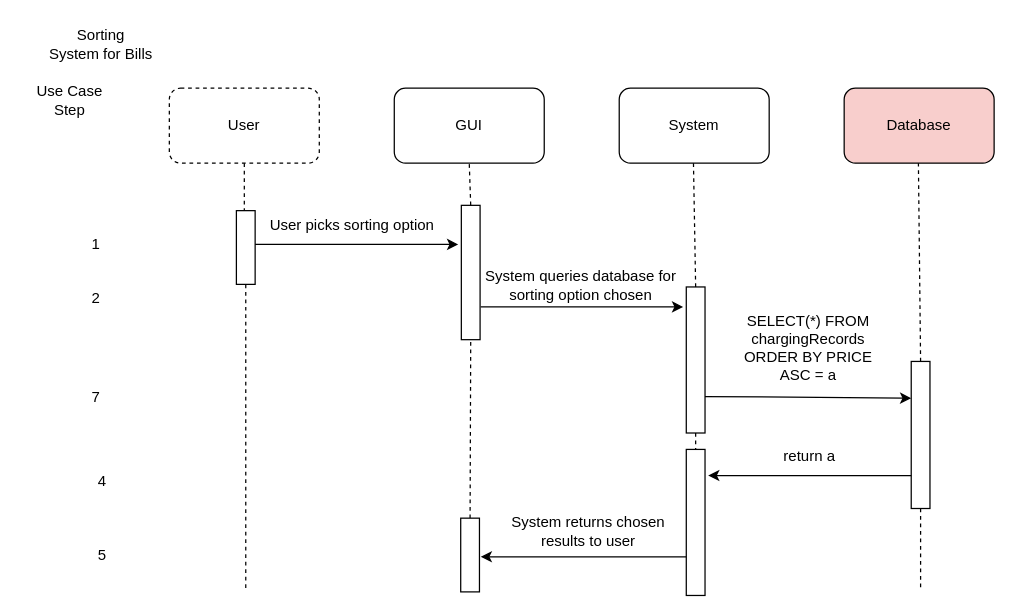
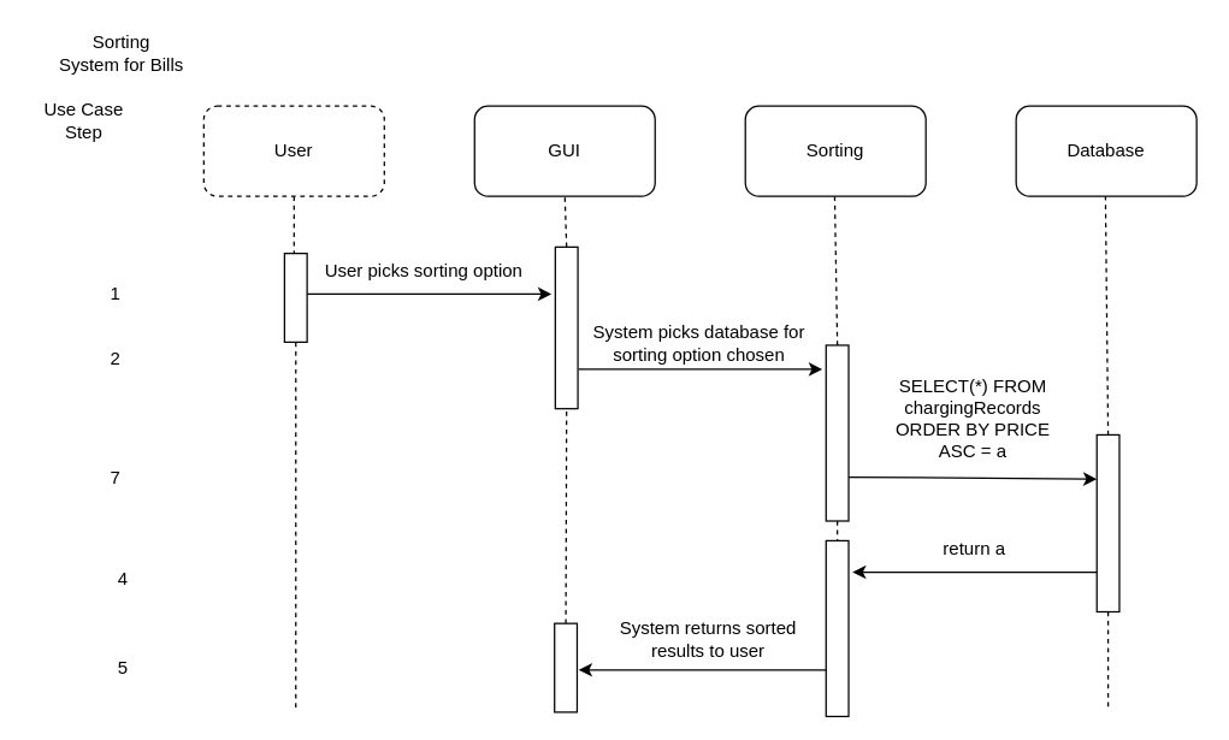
- <mxCell id="4" value="System" style="rounded=1;whiteSpace=wrap;html=1;" parent="1" vertex="1"><mxGeometry x="495" y="70" width="120" height="60" as="geometry" /></mxCell>
+ <mxCell id="4" value="Sorting" style="rounded=1;whiteSpace=wrap;html=1;" parent="1" vertex="1"><mxGeometry x="495" y="70" width="120" height="60" as="geometry" /></mxCell>
- <mxCell id="5" value="Database" style="rounded=1;whiteSpace=wrap;html=1;fillColor=#f8cecc;" parent="1" vertex="1"><mxGeometry x="675" y="70" width="120" height="60" as="geometry" /></mxCell>
+ <mxCell id="5" value="Database" style="rounded=1;whiteSpace=wrap;html=1;" parent="1" vertex="1"><mxGeometry x="675" y="70" width="120" height="60" as="geometry" /></mxCell>
- <mxCell id="33" value="System queries database for &lt;br&gt;sorting option chosen" style="text;html=1;align=center;verticalAlign=middle;resizable=0;points=[];autosize=1;" parent="1" vertex="1"><mxGeometry x="379.16" y="213" width="170" height="30" as="geometry" /></mxCell>
+ <mxCell id="33" value="System picks database for &lt;br&gt;sorting option chosen" style="text;html=1;align=center;verticalAlign=middle;resizable=0;points=[];autosize=1;" parent="1" vertex="1"><mxGeometry x="379.16" y="213" width="170" height="30" as="geometry" /></mxCell>
- <mxCell id="19" value="System returns chosen&lt;br&gt;results to user" style="text;html=1;align=center;verticalAlign=middle;resizable=0;points=[];autosize=1;" parent="1" vertex="1"><mxGeometry x="405.16" y="410" width="130" height="30" as="geometry" /></mxCell>
+ <mxCell id="19" value="System returns sorted&lt;br&gt;results to user" style="text;html=1;align=center;verticalAlign=middle;resizable=0;points=[];autosize=1;" parent="1" vertex="1"><mxGeometry x="405.16" y="410" width="130" height="30" as="geometry" /></mxCell>
